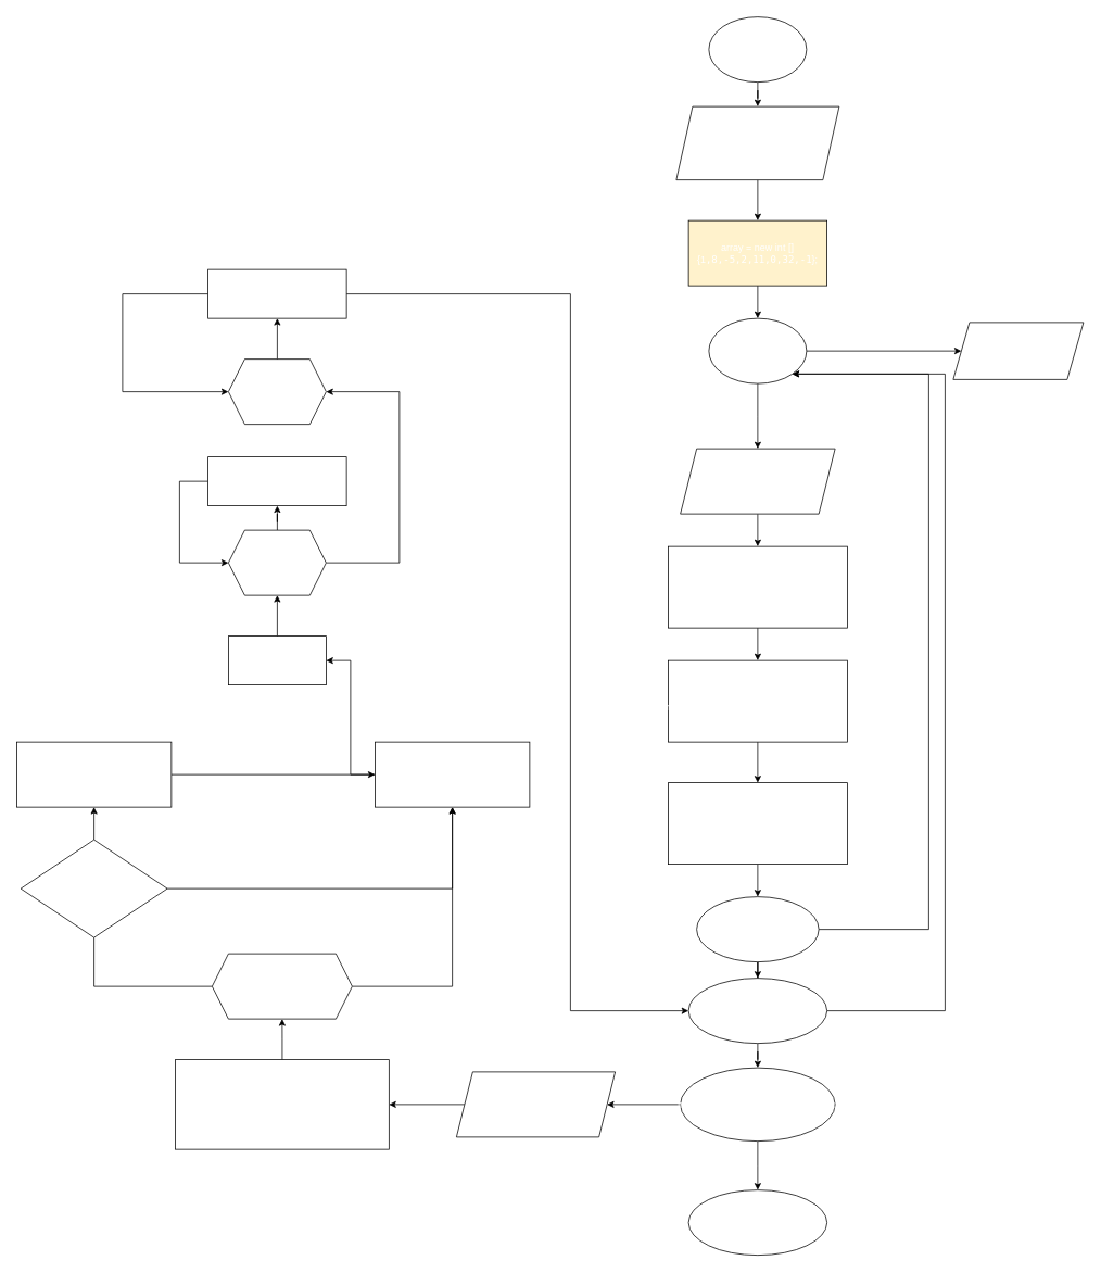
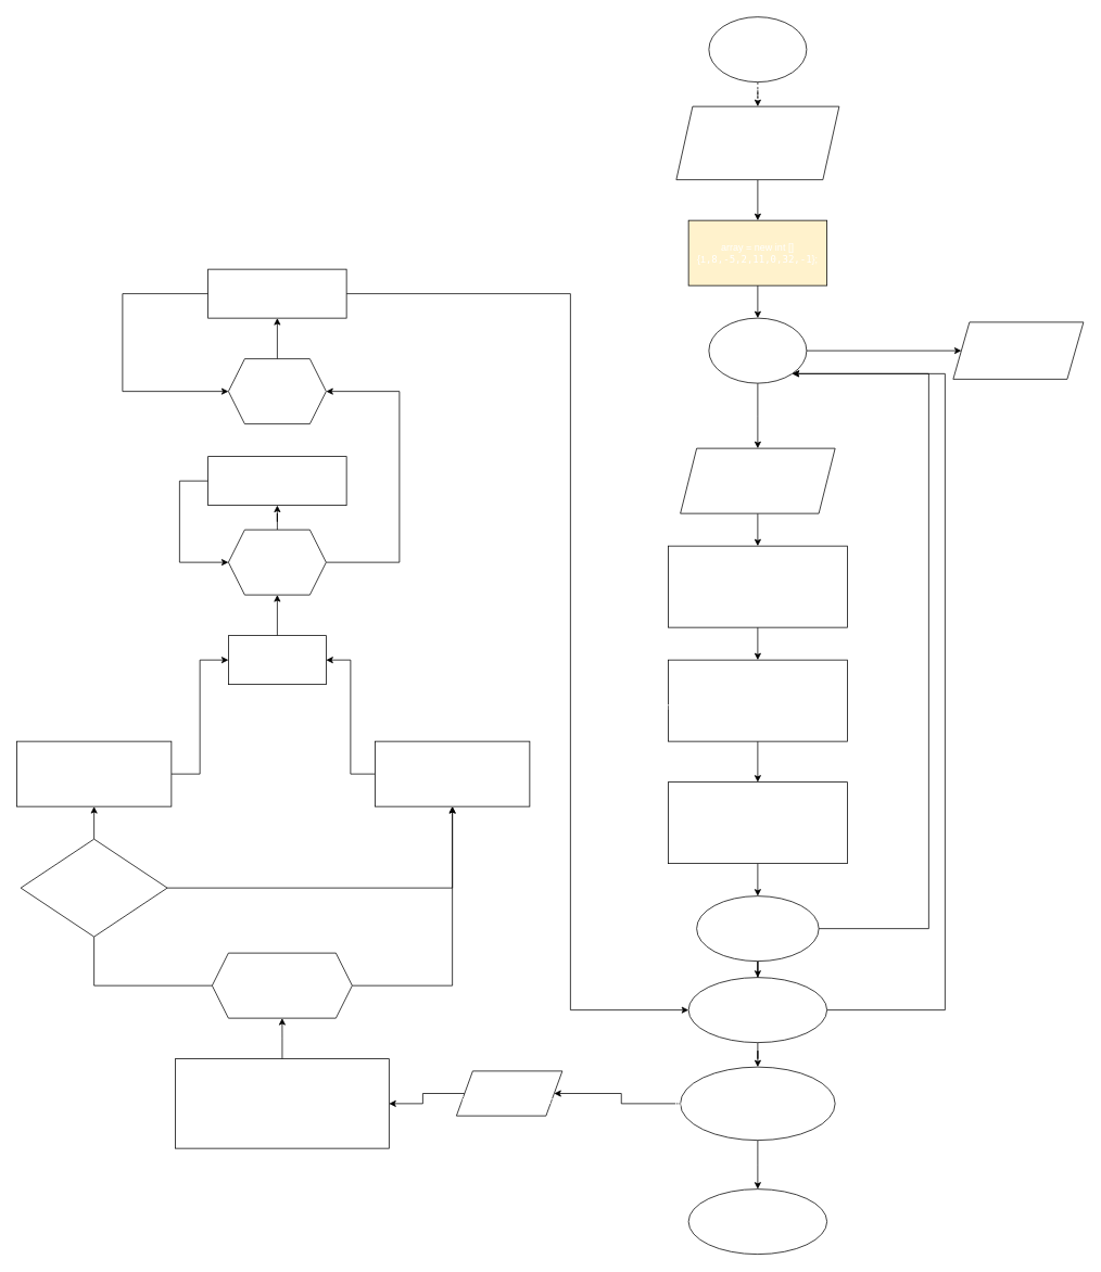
- <mxCell id="2" style="edgeStyle=orthogonalEdgeStyle;rounded=0;orthogonalLoop=1;jettySize=auto;html=1;entryX=0.5;entryY=0;entryDx=0;entryDy=0;fontColor=#FFFFFF;" edge="1" parent="1" source="3" target="5"><mxGeometry relative="1" as="geometry" /></mxCell>
+ <mxCell id="2" style="edgeStyle=orthogonalEdgeStyle;rounded=0;orthogonalLoop=1;jettySize=auto;html=1;entryX=0.5;entryY=0;entryDx=0;entryDy=0;fontColor=#FFFFFF;dashed=1;" edge="1" parent="1" source="3" target="5"><mxGeometry relative="1" as="geometry" /></mxCell>
- <mxCell id="39" style="edgeStyle=orthogonalEdgeStyle;rounded=0;orthogonalLoop=1;jettySize=auto;html=1;fontColor=#FFFFFF;" edge="1" parent="1" source="40" target="42"><mxGeometry relative="1" as="geometry" /></mxCell>
+ <mxCell id="39" style="edgeStyle=orthogonalEdgeStyle;rounded=0;orthogonalLoop=1;jettySize=auto;html=1;entryX=0;entryY=0.5;entryDx=0;entryDy=0;fontColor=#FFFFFF;" edge="1" parent="1" source="40" target="44"><mxGeometry relative="1" as="geometry" /></mxCell>
- <mxCell id="30" value="Введення:&lt;br&gt;int left, right, i1, i2, idx" style="shape=parallelogram;perimeter=parallelogramPerimeter;whiteSpace=wrap;html=1;fixedSize=1;fontColor=#FFFFFF;labelBackgroundColor=none;" vertex="1" parent="1"><mxGeometry x="560" y="1315" width="195" height="80" as="geometry" /></mxCell>
+ <mxCell id="30" value="Введення:&lt;br&gt;int left, right, i1, i2, idx" style="shape=parallelogram;perimeter=parallelogramPerimeter;whiteSpace=wrap;html=1;fixedSize=1;fontColor=#FFFFFF;labelBackgroundColor=none;" vertex="1" parent="1"><mxGeometry x="560" y="1315" width="130" height="55" as="geometry" /></mxCell>
- <mxCell id="28" value="&lt;div style=&quot;font-family: &amp;quot;JetBrains Mono&amp;quot;, monospace;&quot;&gt;&lt;pre&gt;&lt;div style=&quot;font-family: &amp;quot;JetBrains Mono&amp;quot;, monospace;&quot;&gt;&lt;pre&gt;merge(array&lt;span style=&quot;&quot;&gt;, &lt;/span&gt;part1&lt;span style=&quot;&quot;&gt;, &lt;/span&gt;part2)&lt;span style=&quot;&quot;&gt;;&lt;br&gt;&lt;/span&gt;&lt;/pre&gt;&lt;/div&gt;&lt;/pre&gt;&lt;/div&gt;" style="ellipse;whiteSpace=wrap;html=1;fontColor=#FFFFFF;labelBackgroundColor=none;" vertex="1" parent="1"><mxGeometry x="835" y="1310" width="190" height="90" as="geometry" /></mxCell>
+ <mxCell id="28" value="&lt;div style=&quot;font-family: &amp;quot;JetBrains Mono&amp;quot;, monospace;&quot;&gt;&lt;pre&gt;&lt;div style=&quot;font-family: &amp;quot;JetBrains Mono&amp;quot;, monospace;&quot;&gt;&lt;pre&gt;merge(array&lt;span style=&quot;&quot;&gt;, &lt;/span&gt;right1&lt;span style=&quot;&quot;&gt;, &lt;/span&gt;part2)&lt;span style=&quot;&quot;&gt;;&lt;br&gt;&lt;/span&gt;&lt;/pre&gt;&lt;/div&gt;&lt;/pre&gt;&lt;/div&gt;" style="ellipse;whiteSpace=wrap;html=1;fontColor=#FFFFFF;labelBackgroundColor=none;" vertex="1" parent="1"><mxGeometry x="835" y="1310" width="190" height="90" as="geometry" /></mxCell>
